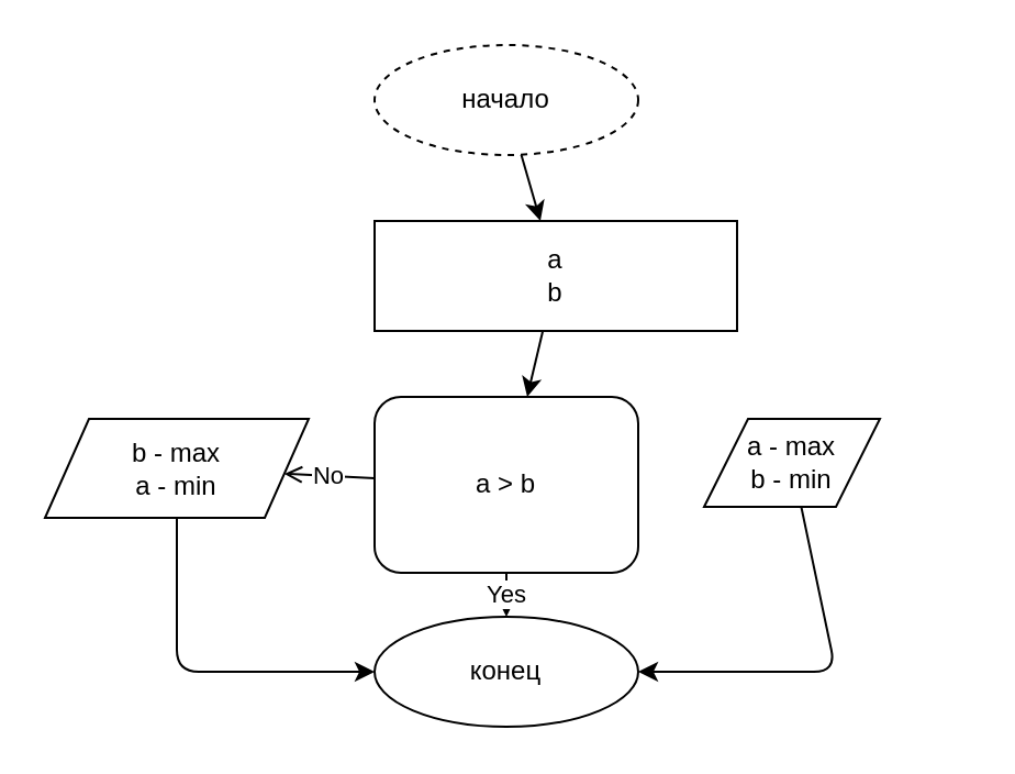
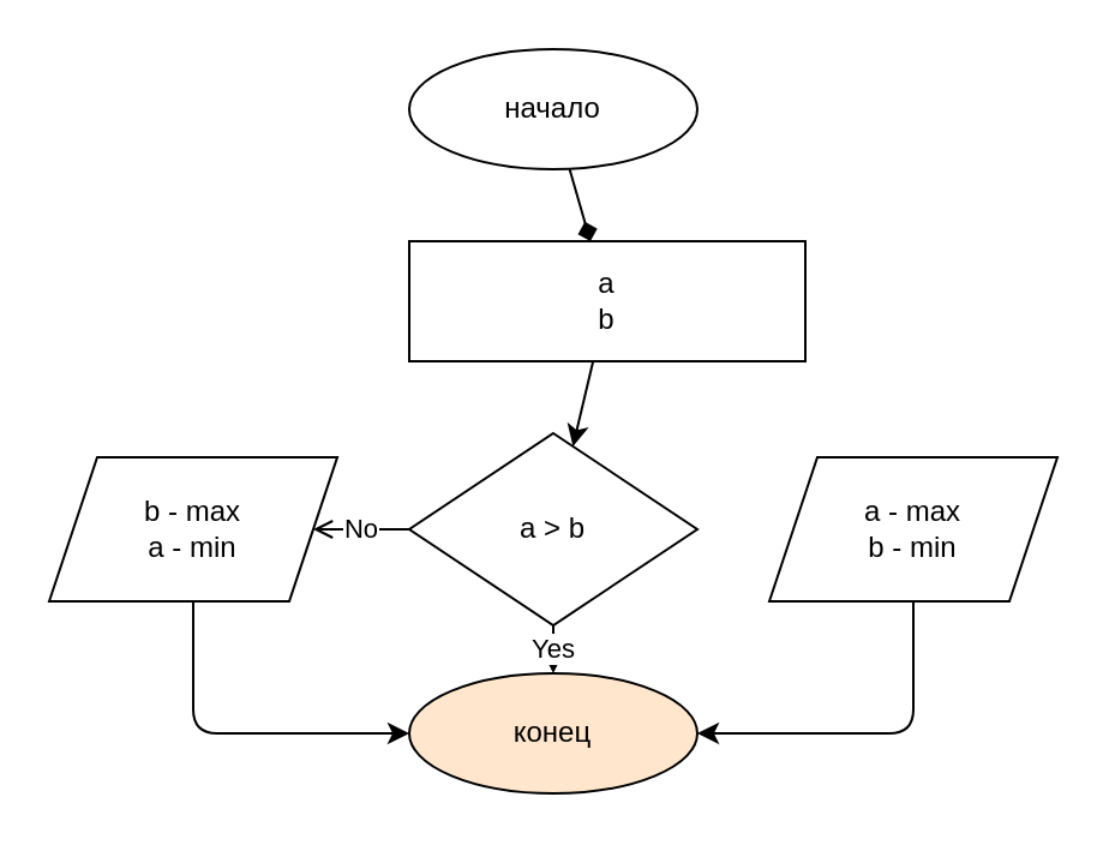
- <mxCell id="3" value="начало" style="ellipse;whiteSpace=wrap;html=1;dashed=1;" vertex="1" parent="1"><mxGeometry x="170" y="20" width="120" height="50" as="geometry" /></mxCell>
+ <mxCell id="3" value="начало" style="ellipse;whiteSpace=wrap;html=1;" vertex="1" parent="1"><mxGeometry x="170" y="20" width="120" height="50" as="geometry" /></mxCell>
- <mxCell id="2" value="" style="edgeStyle=none;html=1;" edge="1" parent="1" source="3" target="5"><mxGeometry relative="1" as="geometry" /></mxCell>
+ <mxCell id="2" value="" style="edgeStyle=none;html=1;endArrow=diamond;" edge="1" parent="1" source="3" target="5"><mxGeometry relative="1" as="geometry" /></mxCell>
- <mxCell id="10" value="a - max&lt;br&gt;b - min" style="shape=parallelogram;perimeter=parallelogramPerimeter;whiteSpace=wrap;html=1;fixedSize=1;" vertex="1" parent="1"><mxGeometry x="320" y="190" width="80" height="40" as="geometry" /></mxCell>
+ <mxCell id="10" value="a - max&lt;br&gt;b - min" style="shape=parallelogram;perimeter=parallelogramPerimeter;whiteSpace=wrap;html=1;fixedSize=1;" vertex="1" parent="1"><mxGeometry x="320" y="190" width="120" height="60" as="geometry" /></mxCell>
- <mxCell id="12" value="&lt;span&gt;b - max&lt;/span&gt;&lt;br&gt;&lt;span&gt;a - min&lt;/span&gt;" style="shape=parallelogram;perimeter=parallelogramPerimeter;whiteSpace=wrap;html=1;fixedSize=1;" vertex="1" parent="1"><mxGeometry x="20" y="190" width="120" height="45" as="geometry" /></mxCell>
+ <mxCell id="12" value="&lt;span&gt;b - max&lt;/span&gt;&lt;br&gt;&lt;span&gt;a - min&lt;/span&gt;" style="shape=parallelogram;perimeter=parallelogramPerimeter;whiteSpace=wrap;html=1;fixedSize=1;" vertex="1" parent="1"><mxGeometry x="20" y="190" width="120" height="60" as="geometry" /></mxCell>
- <mxCell id="8" value="a &amp;gt; b" style="whiteSpace=wrap;html=1;rounded=1;" vertex="1" parent="1"><mxGeometry x="170" y="180" width="120" height="80" as="geometry" /></mxCell>
+ <mxCell id="8" value="a &amp;gt; b" style="rhombus;whiteSpace=wrap;html=1;" vertex="1" parent="1"><mxGeometry x="170" y="180" width="120" height="80" as="geometry" /></mxCell>
- <mxCell id="13" value="конец" style="ellipse;whiteSpace=wrap;html=1;" vertex="1" parent="1"><mxGeometry x="170" y="280" width="120" height="50" as="geometry" /></mxCell>
+ <mxCell id="13" value="конец" style="ellipse;whiteSpace=wrap;html=1;fillColor=#ffe6cc;" vertex="1" parent="1"><mxGeometry x="170" y="280" width="120" height="50" as="geometry" /></mxCell>
